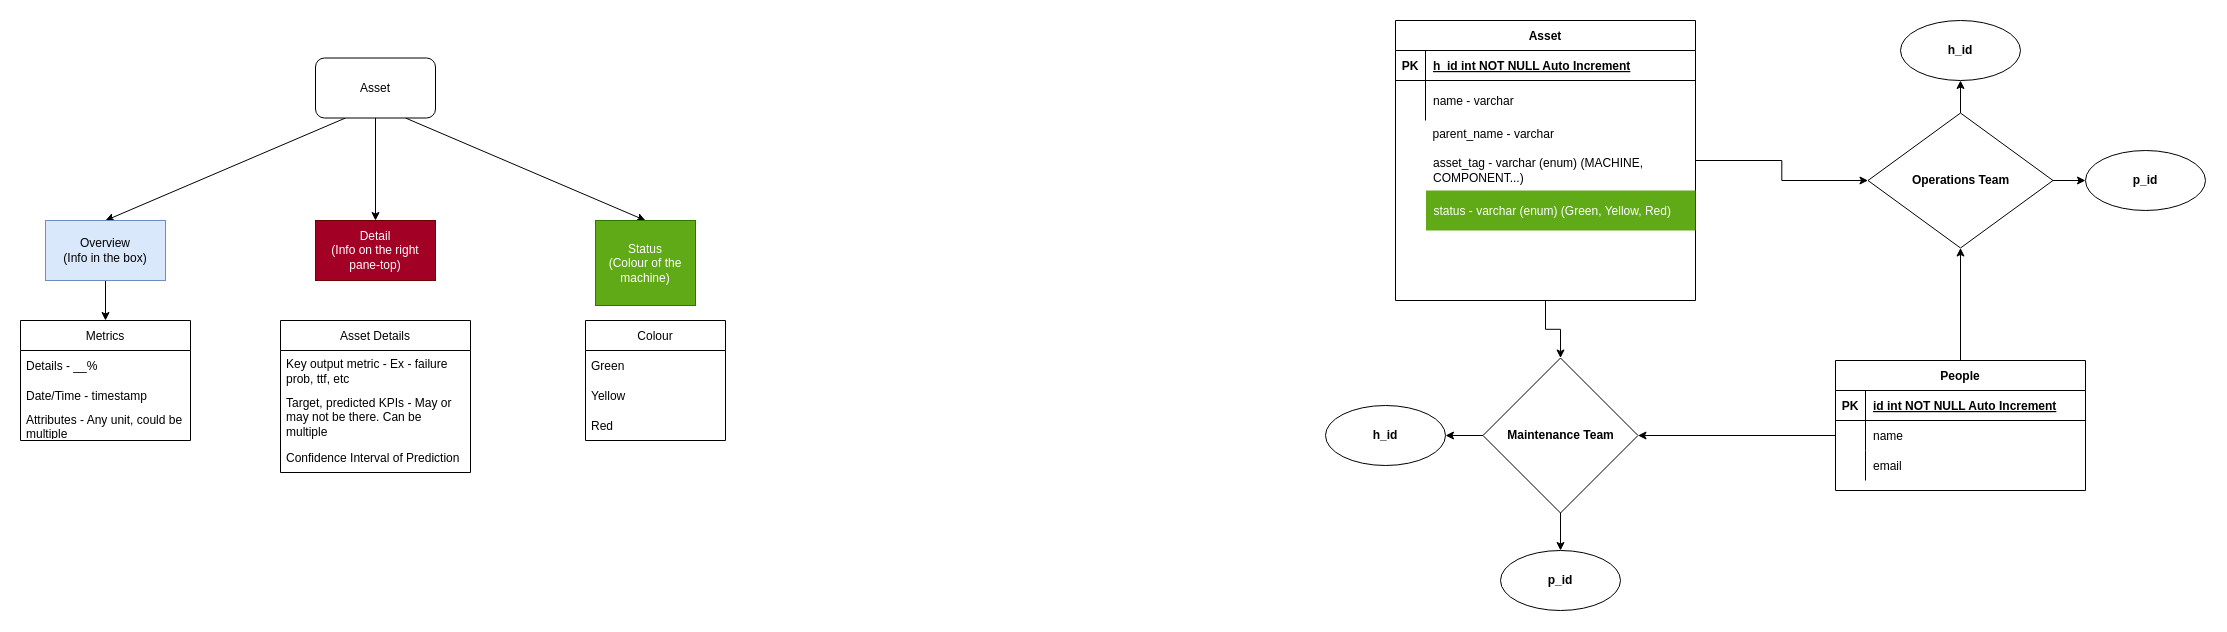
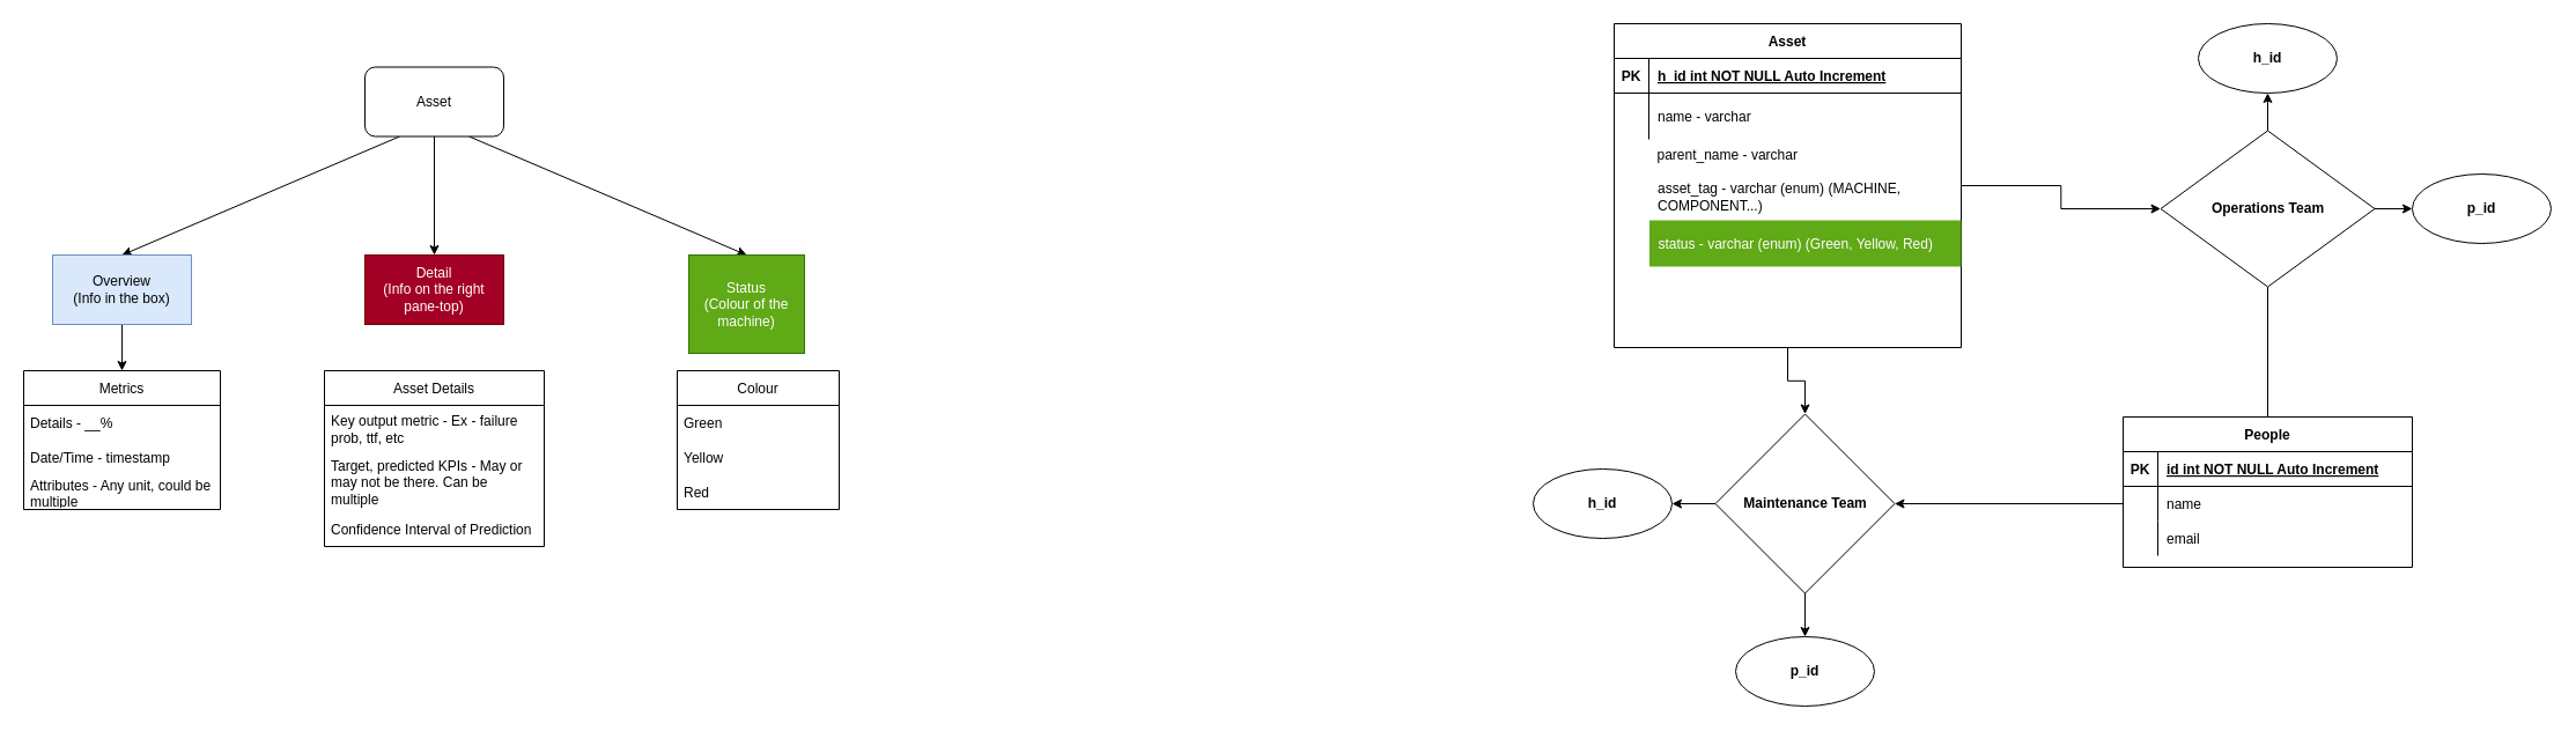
- <mxCell id="2" style="edgeStyle=orthogonalEdgeStyle;rounded=0;orthogonalLoop=1;jettySize=auto;html=1;exitX=0.5;exitY=0;exitDx=0;exitDy=0;entryX=0.5;entryY=1;entryDx=0;entryDy=0;" edge="1" parent="1" source="3" target="24"><mxGeometry relative="1" as="geometry"><mxPoint x="1905" y="230" as="targetPoint" /></mxGeometry></mxCell>
+ <mxCell id="2" style="edgeStyle=orthogonalEdgeStyle;rounded=0;orthogonalLoop=1;jettySize=auto;html=1;exitX=0.5;exitY=0;exitDx=0;exitDy=0;entryX=0.5;entryY=1;entryDx=0;entryDy=0;endArrow=none;" edge="1" parent="1" source="3" target="24"><mxGeometry relative="1" as="geometry"><mxPoint x="1905" y="230" as="targetPoint" /></mxGeometry></mxCell>
